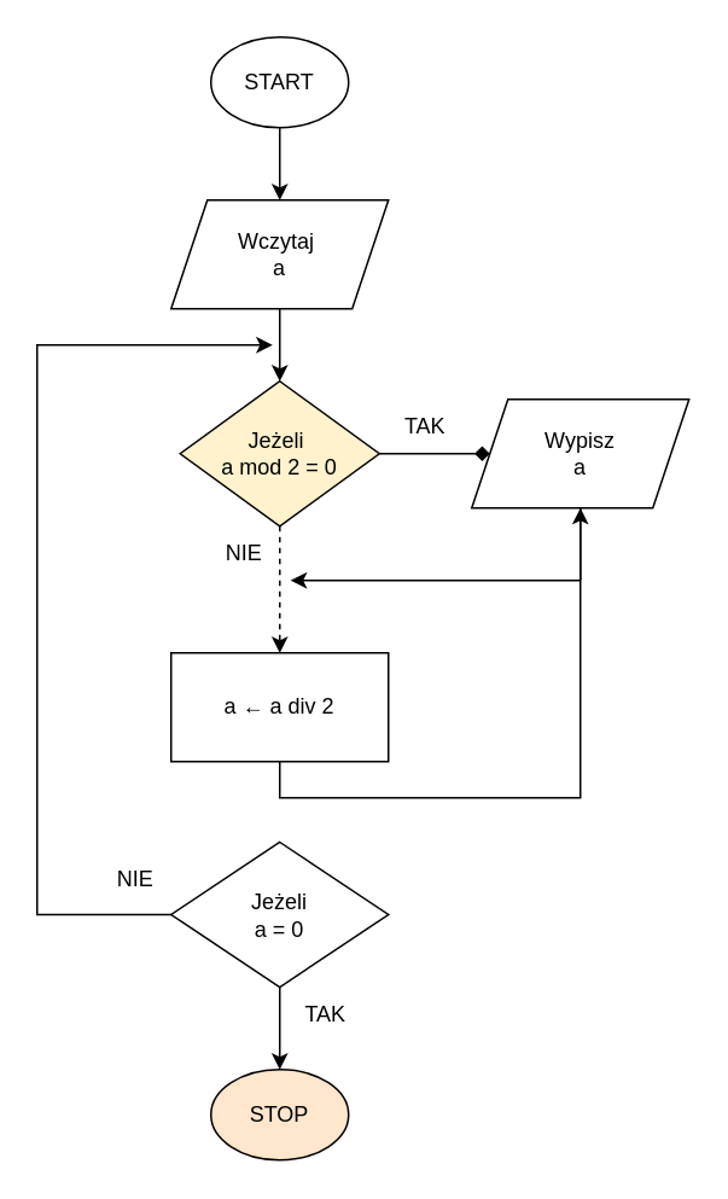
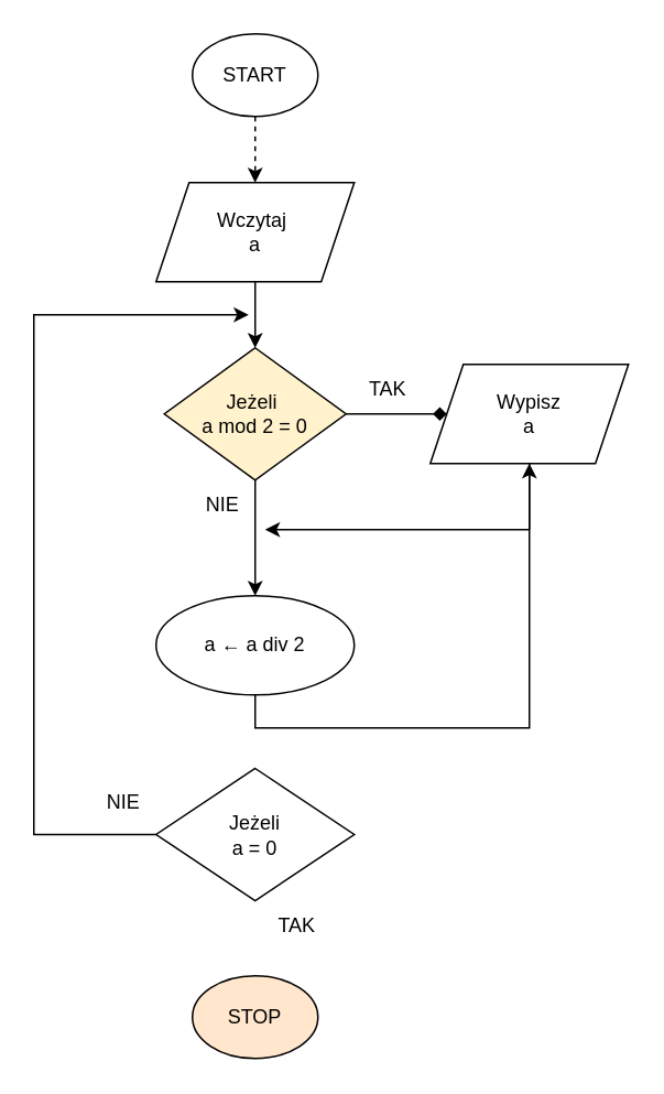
- <mxCell id="2" style="edgeStyle=orthogonalEdgeStyle;rounded=0;orthogonalLoop=1;jettySize=auto;html=1;exitX=0.5;exitY=1;exitDx=0;exitDy=0;entryX=0.5;entryY=0;entryDx=0;entryDy=0;" edge="1" parent="1" source="3" target="5"><mxGeometry relative="1" as="geometry" /></mxCell>
+ <mxCell id="2" style="edgeStyle=orthogonalEdgeStyle;rounded=0;orthogonalLoop=1;jettySize=auto;html=1;exitX=0.5;exitY=1;exitDx=0;exitDy=0;entryX=0.5;entryY=0;entryDx=0;entryDy=0;dashed=1;" edge="1" parent="1" source="3" target="5"><mxGeometry relative="1" as="geometry" /></mxCell>
- <mxCell id="7" style="edgeStyle=orthogonalEdgeStyle;rounded=0;orthogonalLoop=1;jettySize=auto;html=1;exitX=0.5;exitY=1;exitDx=0;exitDy=0;entryX=0.5;entryY=0;entryDx=0;entryDy=0;dashed=1;" edge="1" parent="1" source="8" target="11"><mxGeometry relative="1" as="geometry"><Array as="points"><mxPoint x="154" y="330" /><mxPoint x="154" y="330" /></Array></mxGeometry></mxCell>
+ <mxCell id="7" style="edgeStyle=orthogonalEdgeStyle;rounded=0;orthogonalLoop=1;jettySize=auto;html=1;exitX=0.5;exitY=1;exitDx=0;exitDy=0;entryX=0.5;entryY=0;entryDx=0;entryDy=0;" edge="1" parent="1" source="8" target="11"><mxGeometry relative="1" as="geometry"><Array as="points"><mxPoint x="154" y="330" /><mxPoint x="154" y="330" /></Array></mxGeometry></mxCell>
- <mxCell id="11" value="a ← a div 2" style="rounded=0;whiteSpace=wrap;html=1;" vertex="1" parent="1"><mxGeometry x="94" y="360" width="120" height="60" as="geometry" /></mxCell>
+ <mxCell id="11" value="a ← a div 2" style="ellipse;whiteSpace=wrap;html=1;" vertex="1" parent="1"><mxGeometry x="94" y="360" width="120" height="60" as="geometry" /></mxCell>
- <mxCell id="16" style="edgeStyle=orthogonalEdgeStyle;rounded=0;orthogonalLoop=1;jettySize=auto;html=1;entryX=0.5;entryY=0;entryDx=0;entryDy=0;" edge="1" parent="1" source="18" target="19"><mxGeometry relative="1" as="geometry" /></mxCell>
